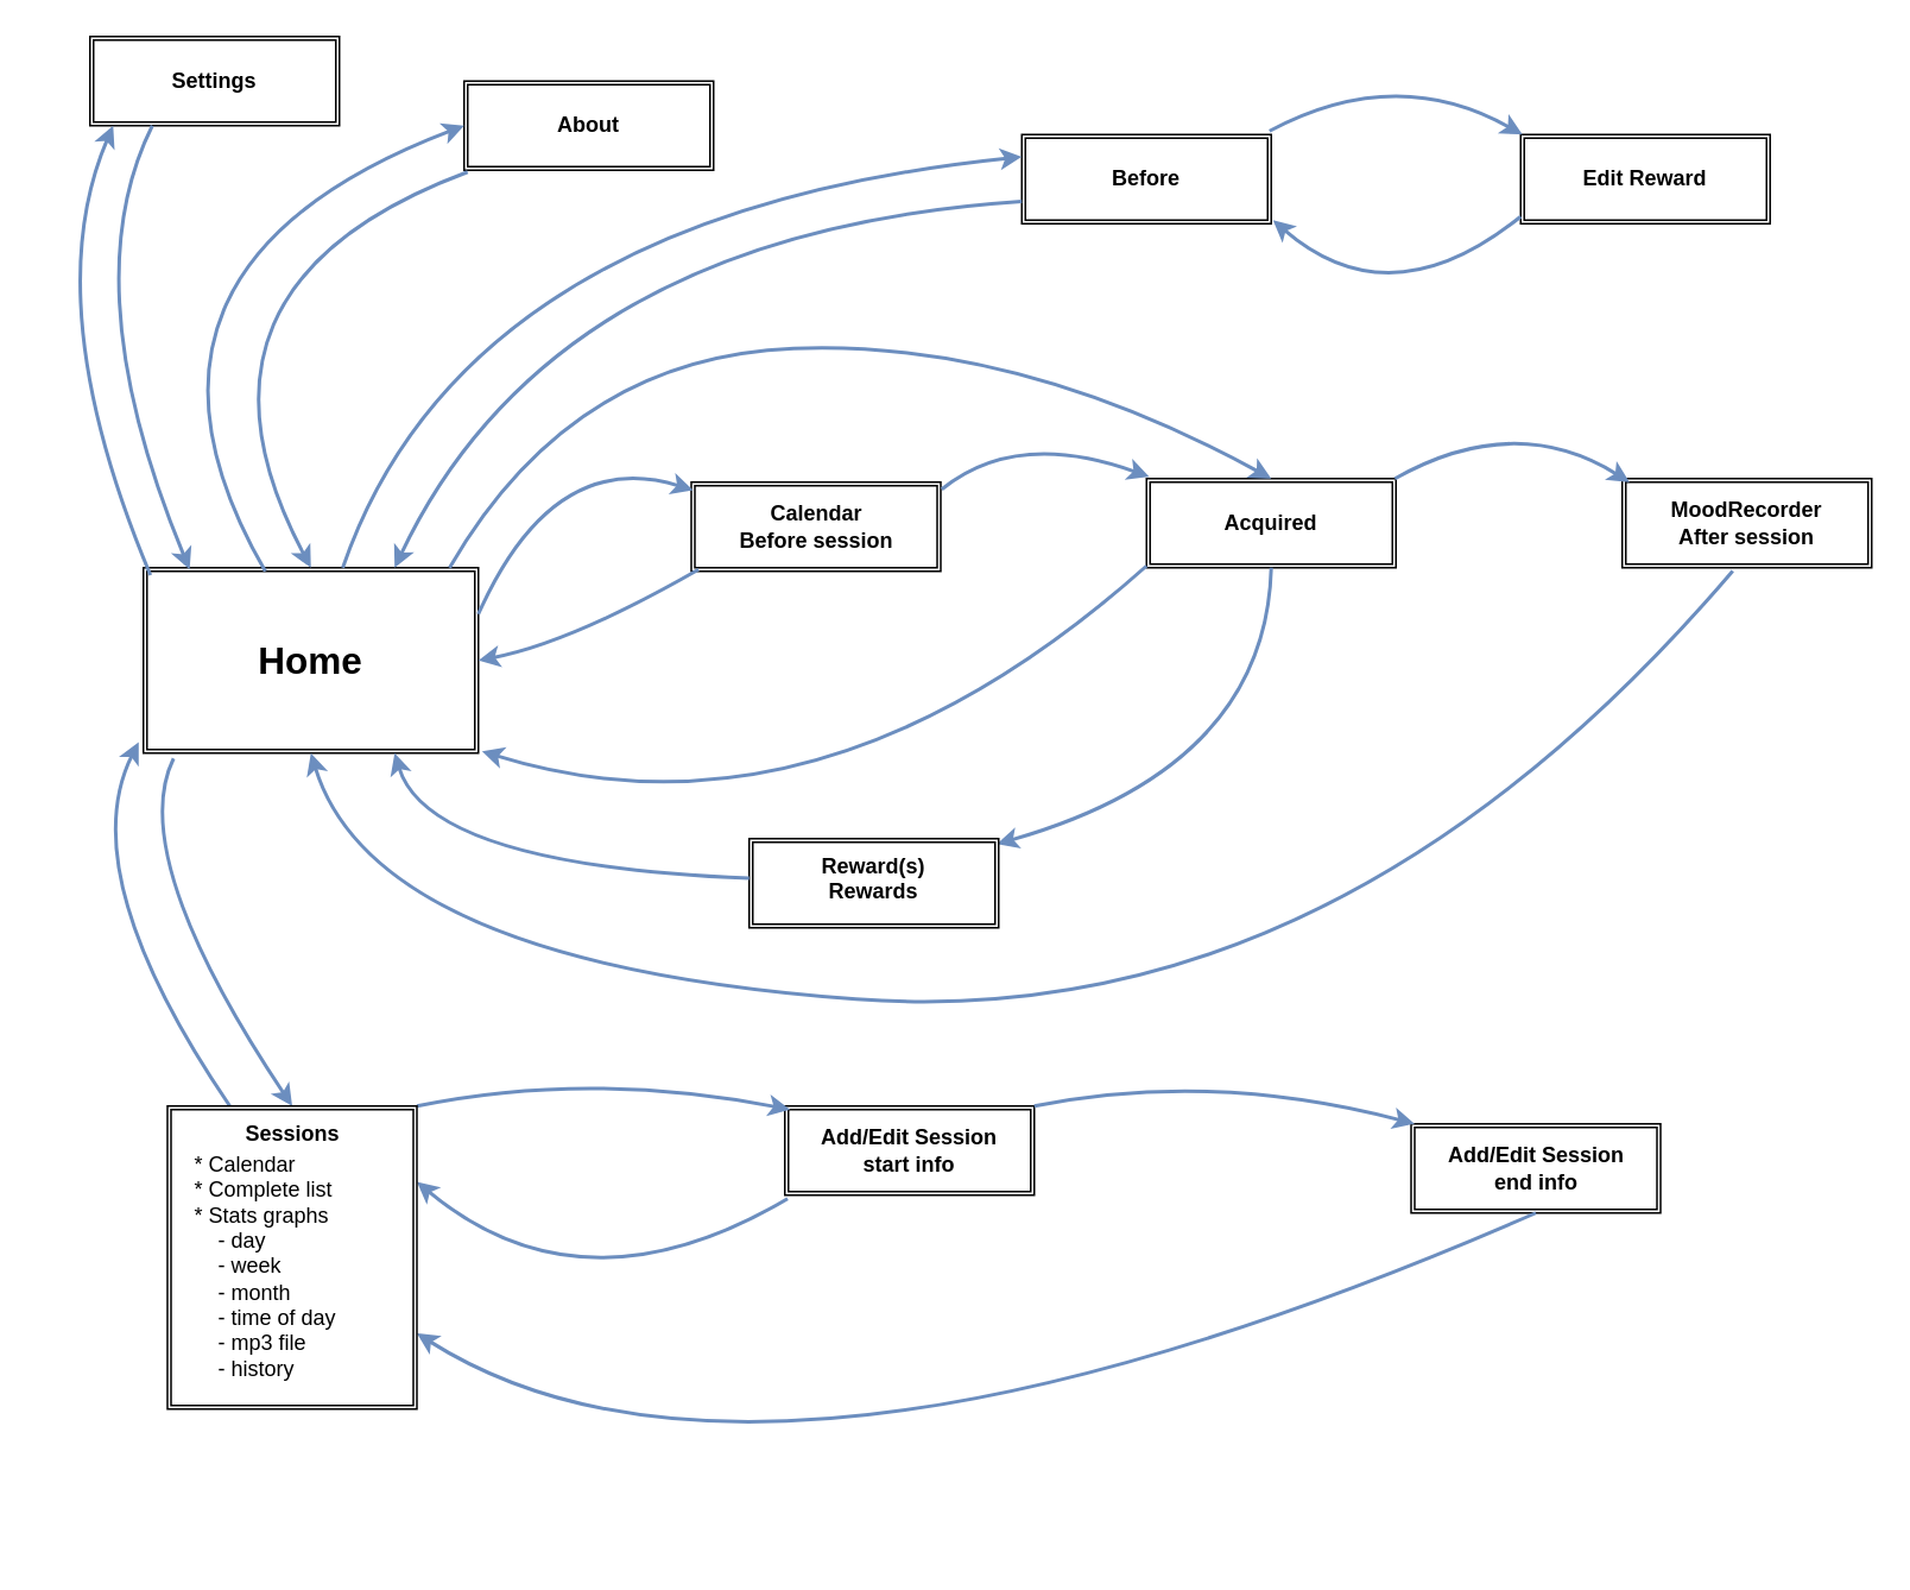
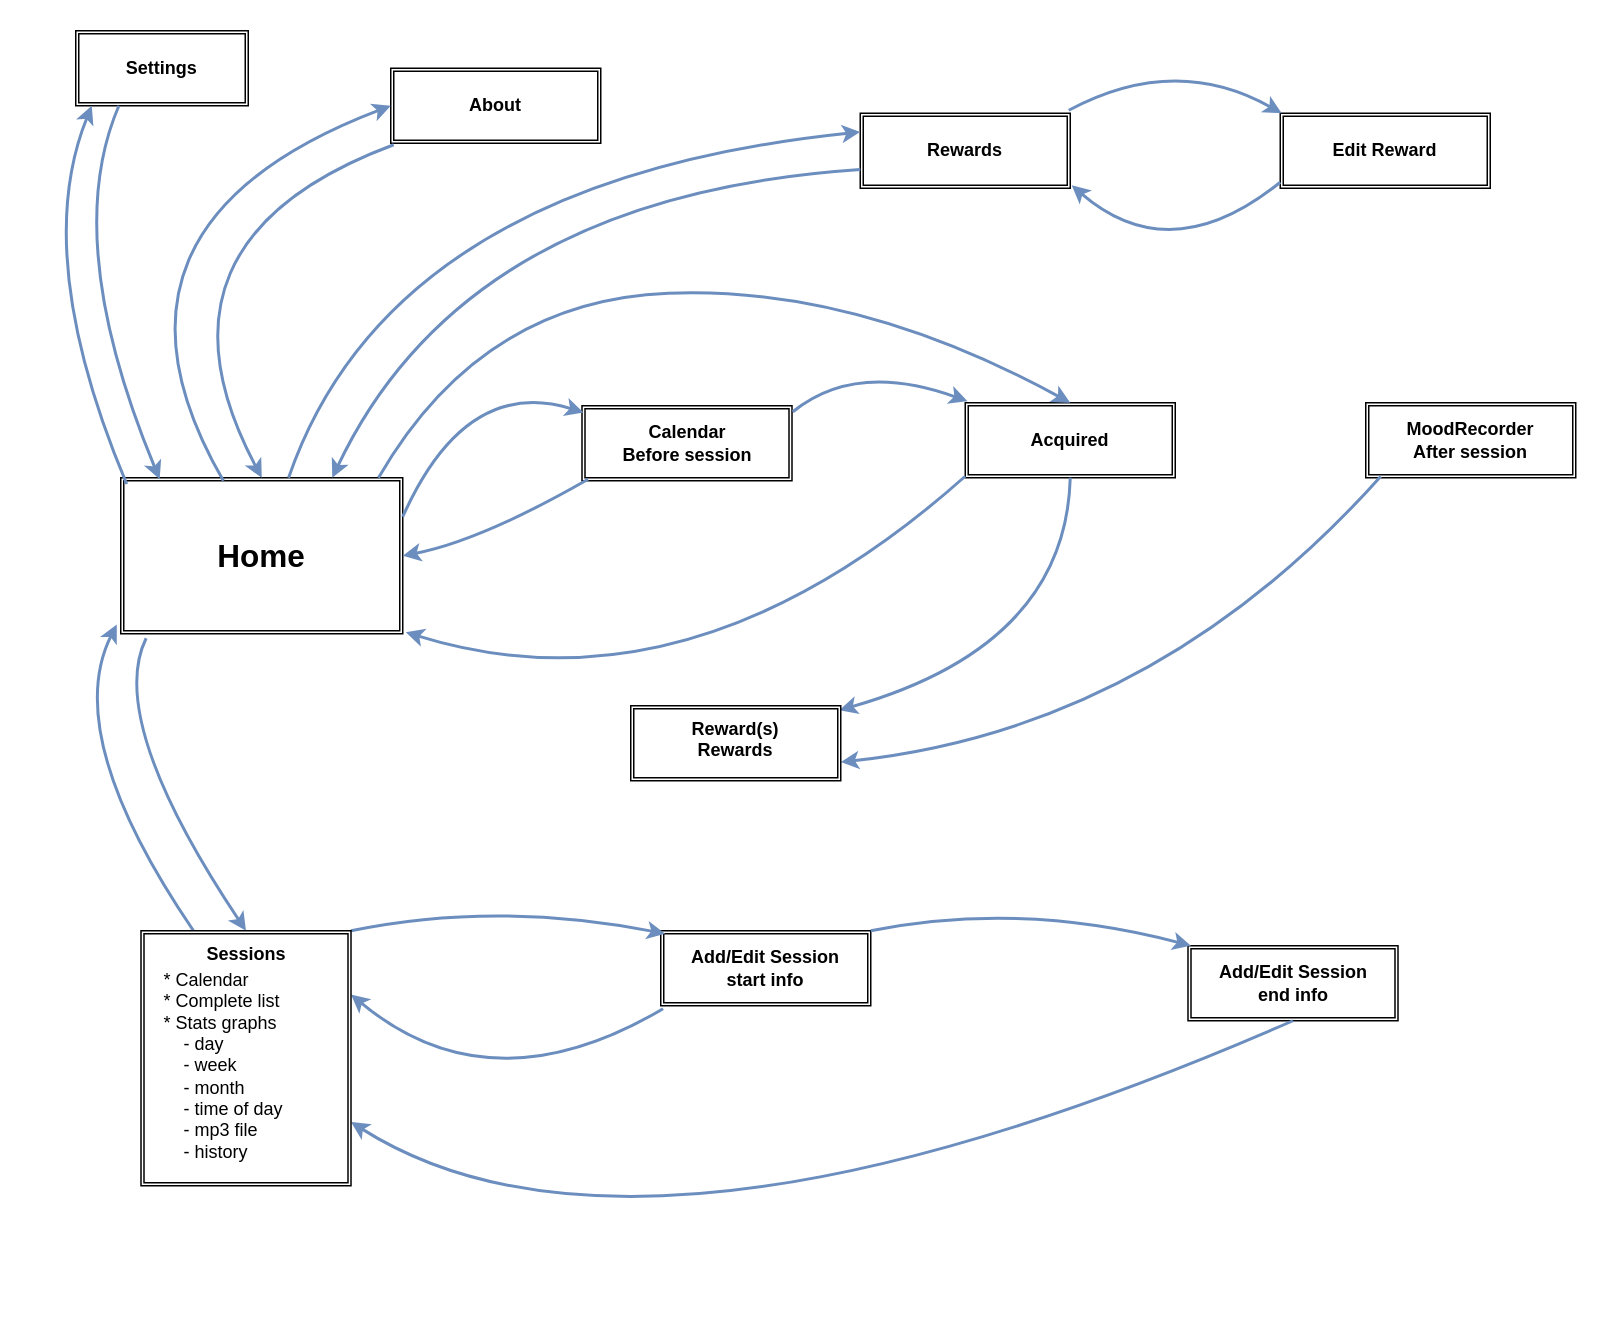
- <mxCell id="3" value="Settings" style="shape=ext;double=1;rounded=0;whiteSpace=wrap;html=1;verticalAlign=middle;fontStyle=1" vertex="1" parent="1"><mxGeometry x="50" y="20" width="140" height="50" as="geometry" /></mxCell>
+ <mxCell id="3" value="Settings" style="shape=ext;double=1;rounded=0;whiteSpace=wrap;html=1;verticalAlign=middle;fontStyle=1" vertex="1" parent="1"><mxGeometry x="50" y="20" width="115" height="50" as="geometry" /></mxCell>
- <mxCell id="18" value="Before" style="shape=ext;double=1;rounded=0;whiteSpace=wrap;html=1;verticalAlign=middle;fontStyle=1" vertex="1" parent="1"><mxGeometry x="573" y="75" width="140" height="50" as="geometry" /></mxCell>
+ <mxCell id="18" value="Rewards" style="shape=ext;double=1;rounded=0;whiteSpace=wrap;html=1;verticalAlign=middle;fontStyle=1" vertex="1" parent="1"><mxGeometry x="573" y="75" width="140" height="50" as="geometry" /></mxCell>
- <mxCell id="9" value="" style="endArrow=classic;html=1;strokeWidth=2;fontColor=#82B366;curved=1;exitX=0.996;exitY=0;exitDx=0;exitDy=0;entryX=0.029;entryY=0.04;entryDx=0;entryDy=0;fillColor=#dae8fc;strokeColor=#6c8ebf;verticalAlign=middle;exitPerimeter=0;entryPerimeter=0;" edge="1" parent="1" source="4" target="7"><mxGeometry width="50" height="50" relative="1" as="geometry"><mxPoint x="97" y="506" as="sourcePoint" /><mxPoint x="143.3" y="509.4" as="targetPoint" /><Array as="points"><mxPoint x="850" y="230" /></Array></mxGeometry></mxCell>
+ <mxCell id="13" value="" style="endArrow=classic;html=1;strokeWidth=2;fontColor=#82B366;curved=1;exitX=0.071;exitY=0.982;exitDx=0;exitDy=0;fillColor=#dae8fc;strokeColor=#6c8ebf;entryX=1;entryY=0.75;entryDx=0;entryDy=0;exitPerimeter=0;" edge="1" parent="1" source="7" target="14"><mxGeometry width="50" height="50" relative="1" as="geometry"><mxPoint x="77" y="746" as="sourcePoint" /><mxPoint x="387" y="835" as="targetPoint" /><Array as="points"><mxPoint x="770" y="485" /></Array></mxGeometry></mxCell>
- <mxCell id="17" value="" style="endArrow=classic;html=1;strokeWidth=2;fontColor=#82B366;curved=1;fillColor=#dae8fc;strokeColor=#6c8ebf;verticalAlign=middle;entryX=0.75;entryY=1;entryDx=0;entryDy=0;" edge="1" parent="1" source="14" target="2"><mxGeometry width="50" height="50" relative="1" as="geometry"><mxPoint x="77" y="1086" as="sourcePoint" /><mxPoint x="123.3" y="1089.4" as="targetPoint" /><Array as="points"><mxPoint x="240" y="485" /></Array></mxGeometry></mxCell>
- <mxCell id="15" value="" style="endArrow=classic;html=1;strokeWidth=2;fontColor=#82B366;curved=1;exitX=0.443;exitY=1.036;exitDx=0;exitDy=0;fillColor=#dae8fc;strokeColor=#6c8ebf;exitPerimeter=0;entryX=0.5;entryY=1;entryDx=0;entryDy=0;" edge="1" parent="1" source="7" target="2"><mxGeometry width="50" height="50" relative="1" as="geometry"><mxPoint x="77" y="1086" as="sourcePoint" /><mxPoint x="123.3" y="1089.4" as="targetPoint" /><Array as="points"><mxPoint x="750" y="580" /><mxPoint x="210" y="540" /></Array></mxGeometry></mxCell>
